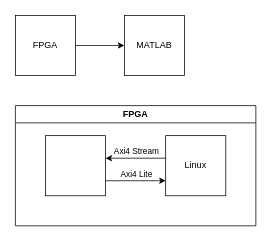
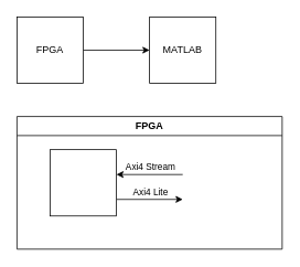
- <mxCell id="4" value="MATLAB" style="whiteSpace=wrap;html=1;aspect=fixed;" vertex="1" parent="1"><mxGeometry x="165" y="20" width="80" height="80" as="geometry" /></mxCell>
+ <mxCell id="4" value="MATLAB" style="whiteSpace=wrap;html=1;aspect=fixed;" vertex="1" parent="1"><mxGeometry x="180" y="20" width="80" height="80" as="geometry" /></mxCell>
- <mxCell id="11" value="Linux" style="whiteSpace=wrap;html=1;aspect=fixed;" vertex="1" parent="5"><mxGeometry x="200" y="40" width="80" height="80" as="geometry" /></mxCell>
